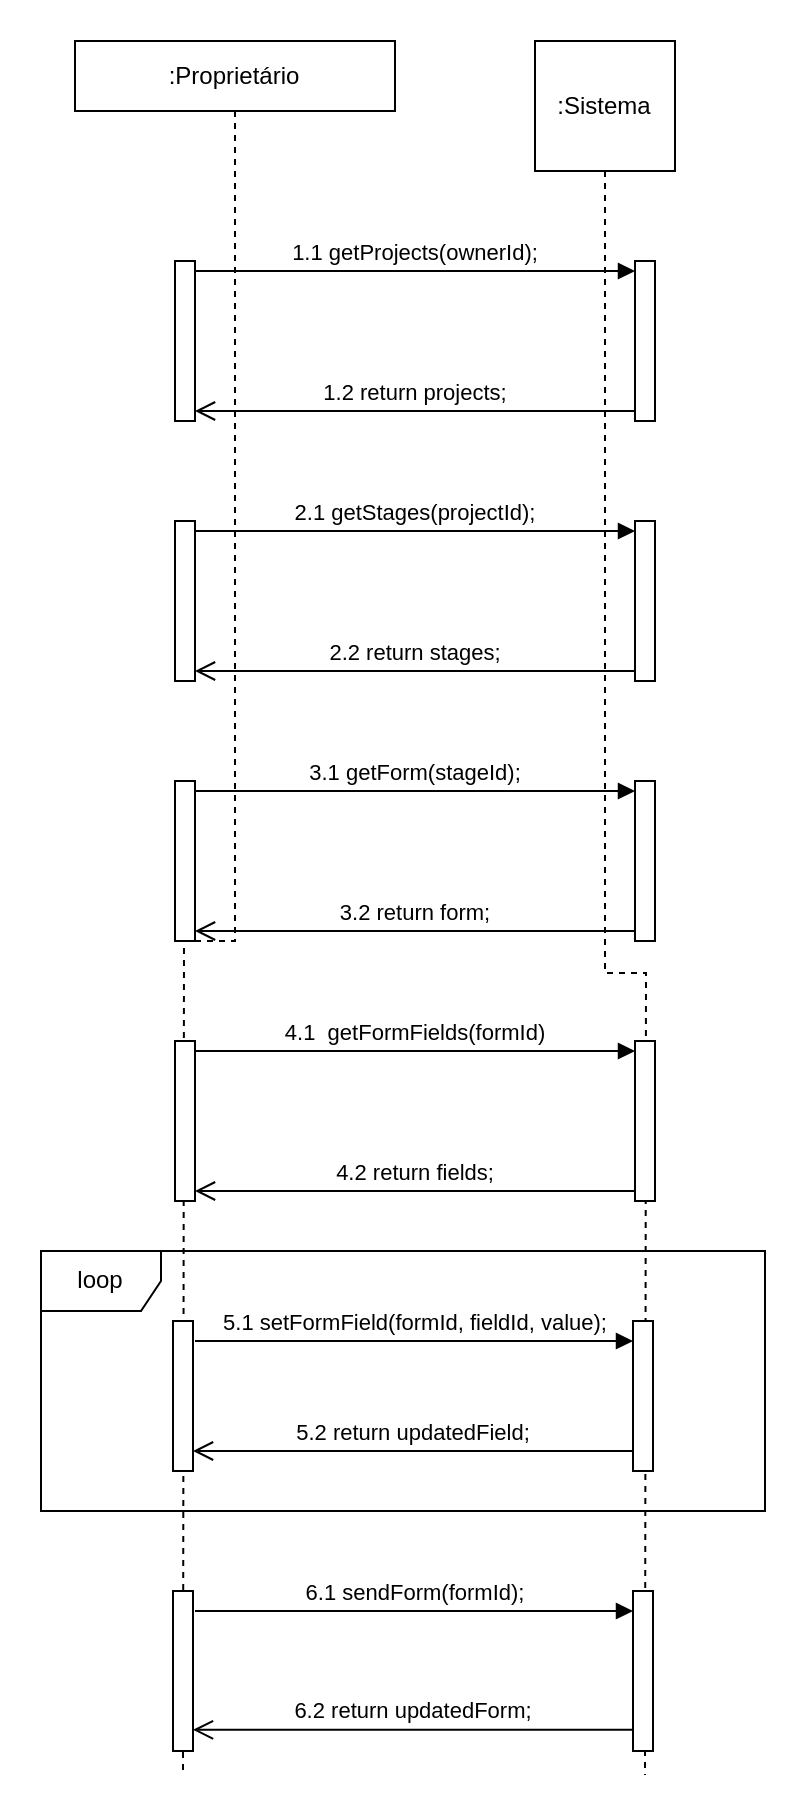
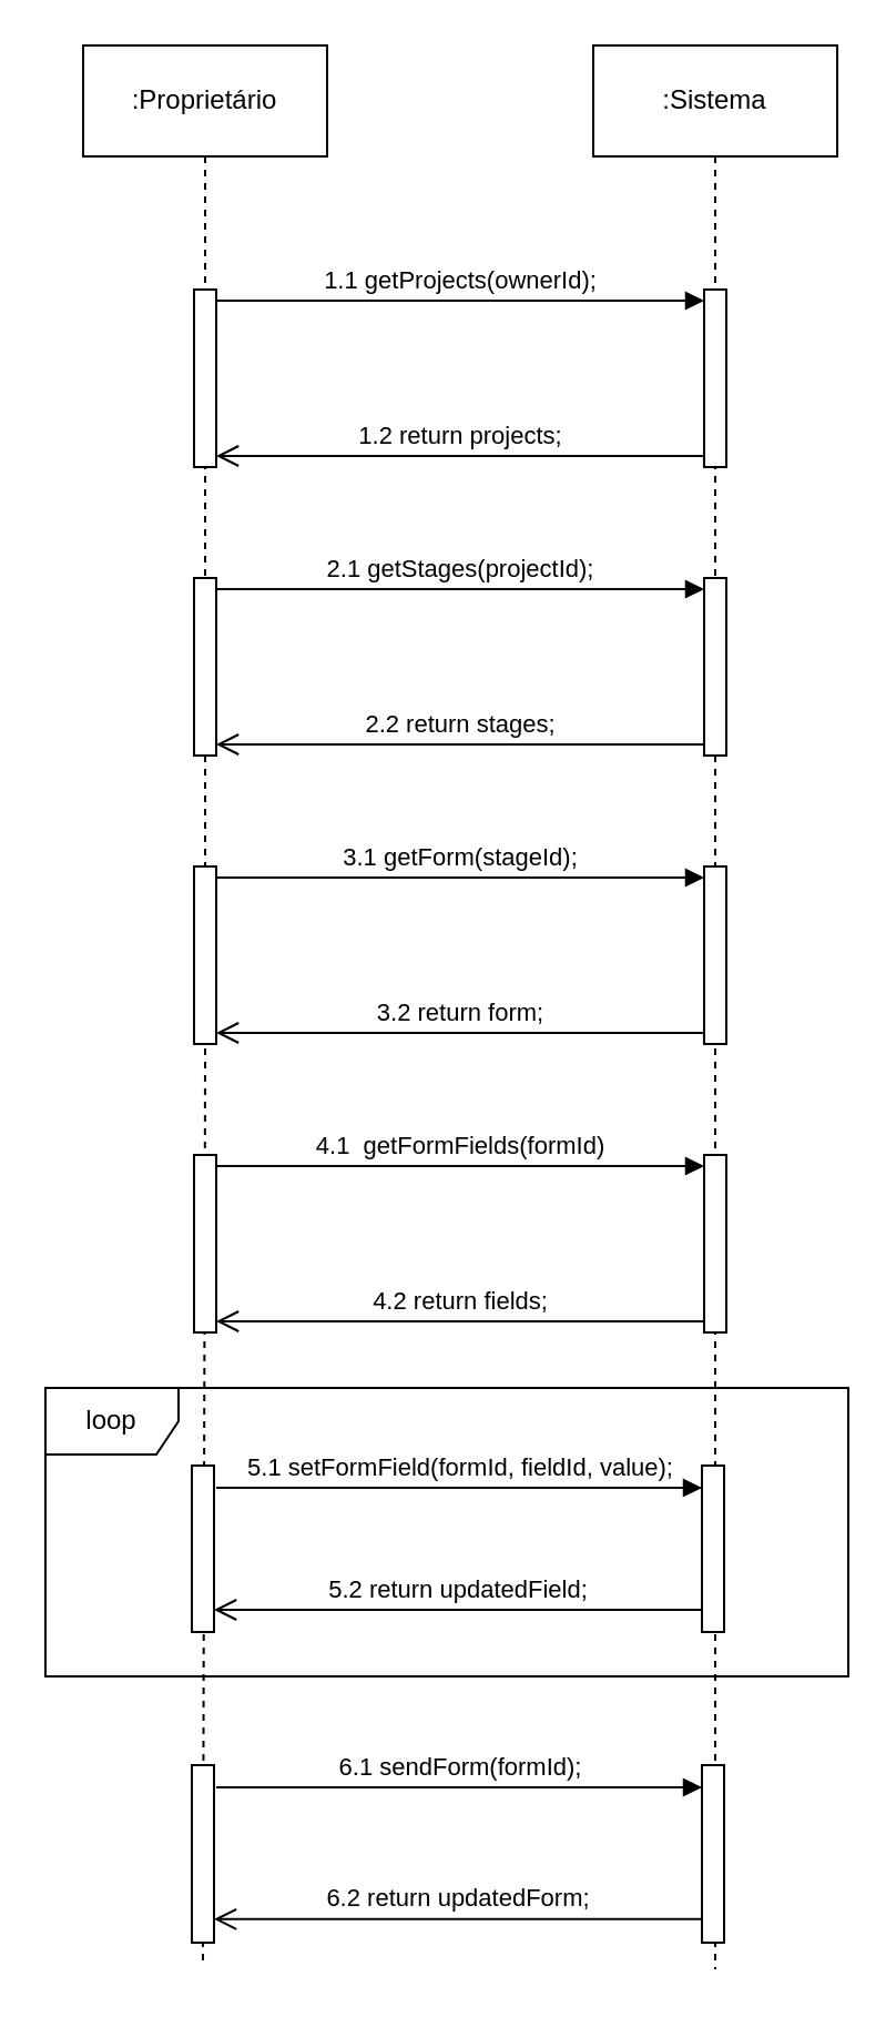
- <mxCell id="3" value=":Proprietário" style="html=1;whiteSpace=wrap;" parent="1" vertex="1"><mxGeometry x="37" y="20" width="160" height="35" as="geometry" /></mxCell>
+ <mxCell id="3" value=":Proprietário" style="html=1;whiteSpace=wrap;" parent="1" vertex="1"><mxGeometry x="37" y="20" width="110" height="50" as="geometry" /></mxCell>
- <mxCell id="5" value=":Sistema" style="html=1;whiteSpace=wrap;" parent="1" vertex="1"><mxGeometry x="267" y="20" width="70" height="65" as="geometry" /></mxCell>
+ <mxCell id="5" value=":Sistema" style="html=1;whiteSpace=wrap;" parent="1" vertex="1"><mxGeometry x="267" y="20" width="110" height="50" as="geometry" /></mxCell>
